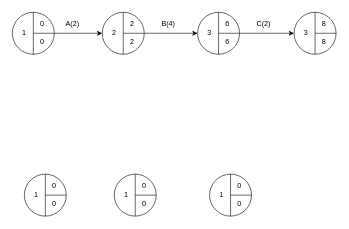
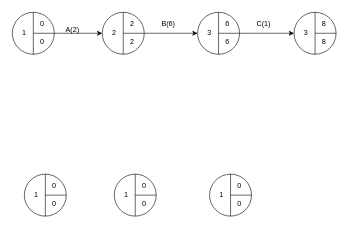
- <mxCell id="41" value="A(2)" style="text;html=1;align=center;verticalAlign=middle;resizable=0;points=[];autosize=1;strokeColor=none;fillColor=none;" vertex="1" parent="1"><mxGeometry x="100" y="30" width="40" height="20" as="geometry" /></mxCell>
+ <mxCell id="41" value="A(2)" style="text;html=1;align=center;verticalAlign=middle;resizable=0;points=[];autosize=1;strokeColor=none;fillColor=none;" vertex="1" parent="1"><mxGeometry x="100" y="40" width="40" height="20" as="geometry" /></mxCell>
- <mxCell id="42" value="B(4)" style="text;html=1;align=center;verticalAlign=middle;resizable=0;points=[];autosize=1;strokeColor=none;fillColor=none;" vertex="1" parent="1"><mxGeometry x="260" y="30" width="40" height="20" as="geometry" /></mxCell>
+ <mxCell id="42" value="B(6)" style="text;html=1;align=center;verticalAlign=middle;resizable=0;points=[];autosize=1;strokeColor=none;fillColor=none;" vertex="1" parent="1"><mxGeometry x="260" y="30" width="40" height="20" as="geometry" /></mxCell>
- <mxCell id="49" value="C(2)" style="text;html=1;align=center;verticalAlign=middle;resizable=0;points=[];autosize=1;strokeColor=none;fillColor=none;" vertex="1" parent="1"><mxGeometry x="419" y="30" width="40" height="20" as="geometry" /></mxCell>
+ <mxCell id="49" value="C(1)" style="text;html=1;align=center;verticalAlign=middle;resizable=0;points=[];autosize=1;strokeColor=none;fillColor=none;" vertex="1" parent="1"><mxGeometry x="419" y="30" width="40" height="20" as="geometry" /></mxCell>
